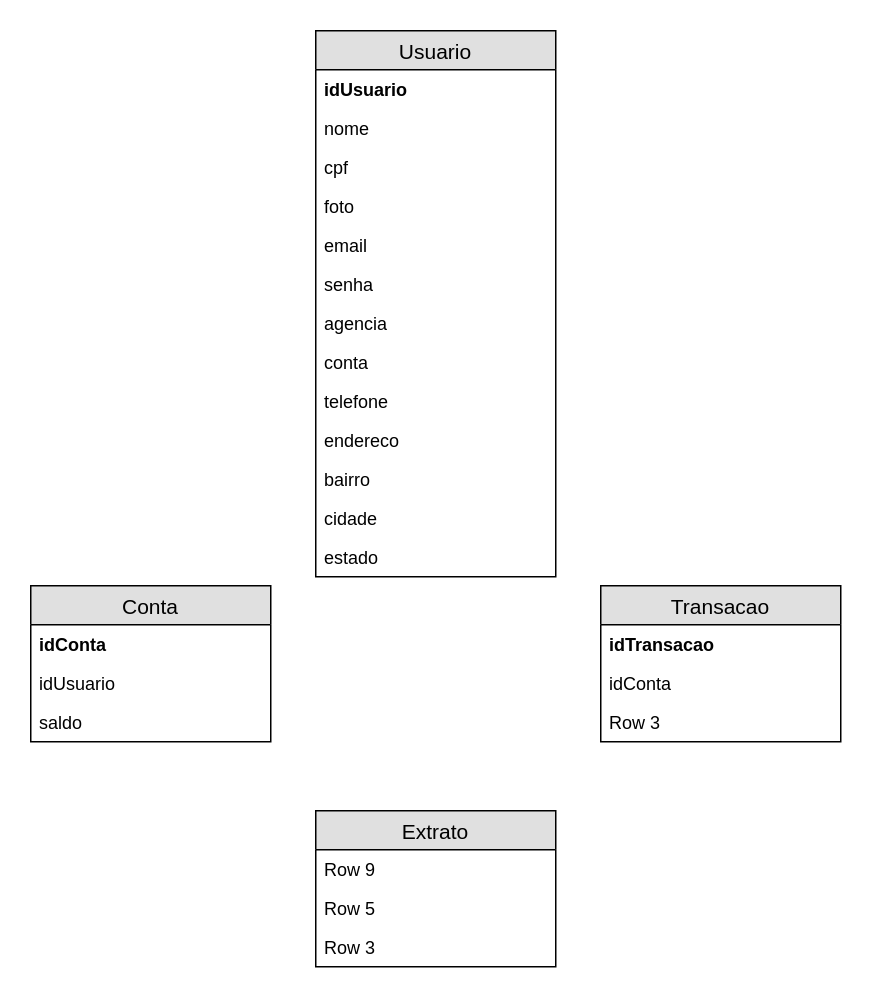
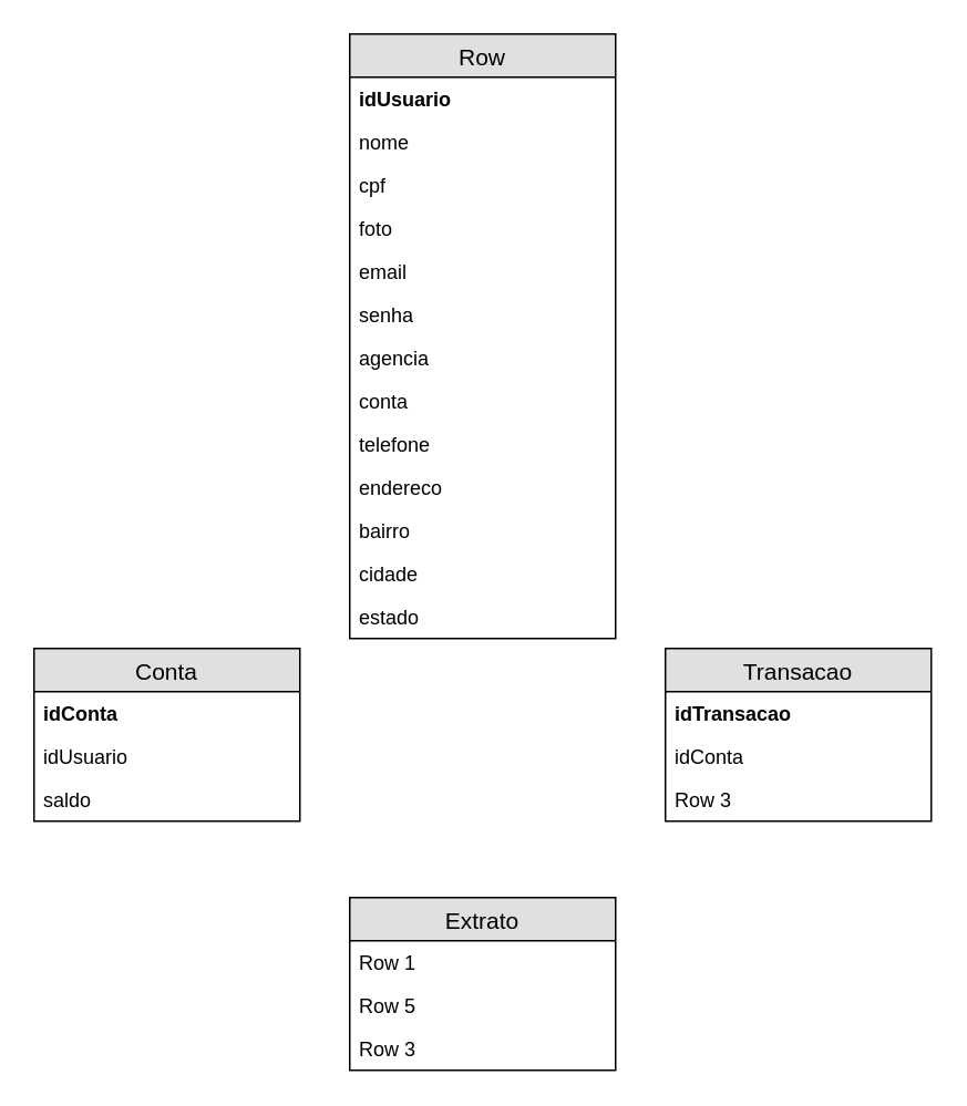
- <mxCell id="2" value="Usuario" style="swimlane;fontStyle=0;childLayout=stackLayout;horizontal=1;startSize=26;fillColor=#e0e0e0;horizontalStack=0;resizeParent=1;resizeParentMax=0;resizeLast=0;collapsible=1;marginBottom=0;swimlaneFillColor=#ffffff;align=center;fontSize=14;" vertex="1" parent="1"><mxGeometry x="210" y="20" width="160" height="364" as="geometry"><mxRectangle x="50" y="70" width="80" height="26" as="alternateBounds" /></mxGeometry></mxCell>
+ <mxCell id="2" value="Row" style="swimlane;fontStyle=0;childLayout=stackLayout;horizontal=1;startSize=26;fillColor=#e0e0e0;horizontalStack=0;resizeParent=1;resizeParentMax=0;resizeLast=0;collapsible=1;marginBottom=0;swimlaneFillColor=#ffffff;align=center;fontSize=14;" vertex="1" parent="1"><mxGeometry x="210" y="20" width="160" height="364" as="geometry"><mxRectangle x="50" y="70" width="80" height="26" as="alternateBounds" /></mxGeometry></mxCell>
- <mxCell id="25" value="Row 9" style="text;strokeColor=none;fillColor=none;spacingLeft=4;spacingRight=4;overflow=hidden;rotatable=0;points=[[0,0.5],[1,0.5]];portConstraint=eastwest;fontSize=12;" vertex="1" parent="24"><mxGeometry y="26" width="160" height="26" as="geometry" /></mxCell>
+ <mxCell id="25" value="Row 1" style="text;strokeColor=none;fillColor=none;spacingLeft=4;spacingRight=4;overflow=hidden;rotatable=0;points=[[0,0.5],[1,0.5]];portConstraint=eastwest;fontSize=12;" vertex="1" parent="24"><mxGeometry y="26" width="160" height="26" as="geometry" /></mxCell>
